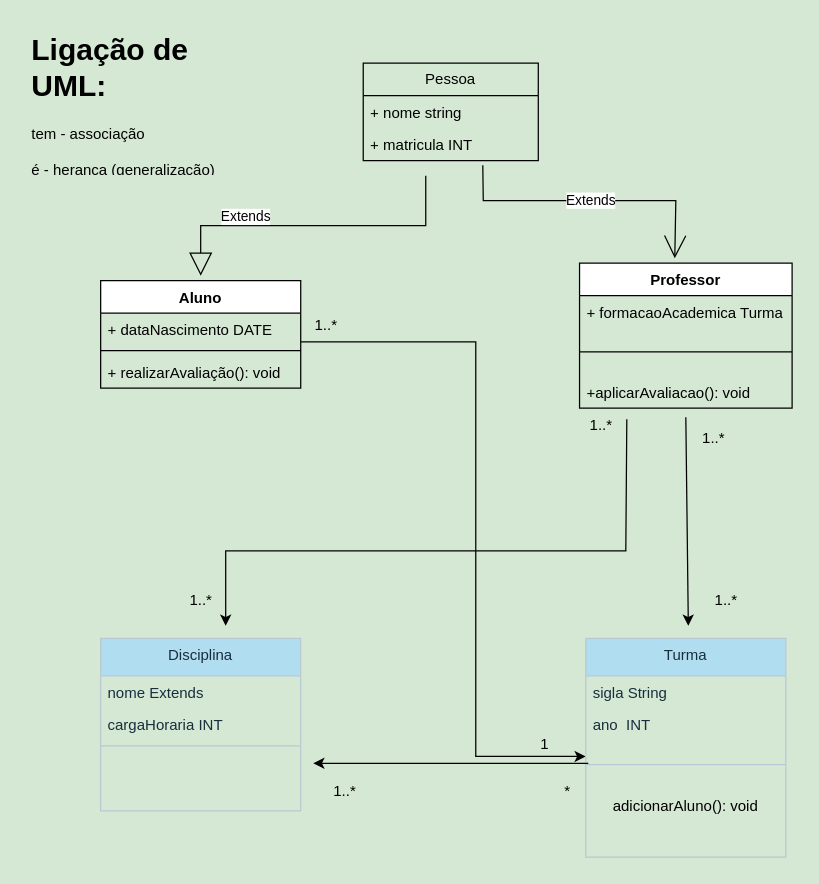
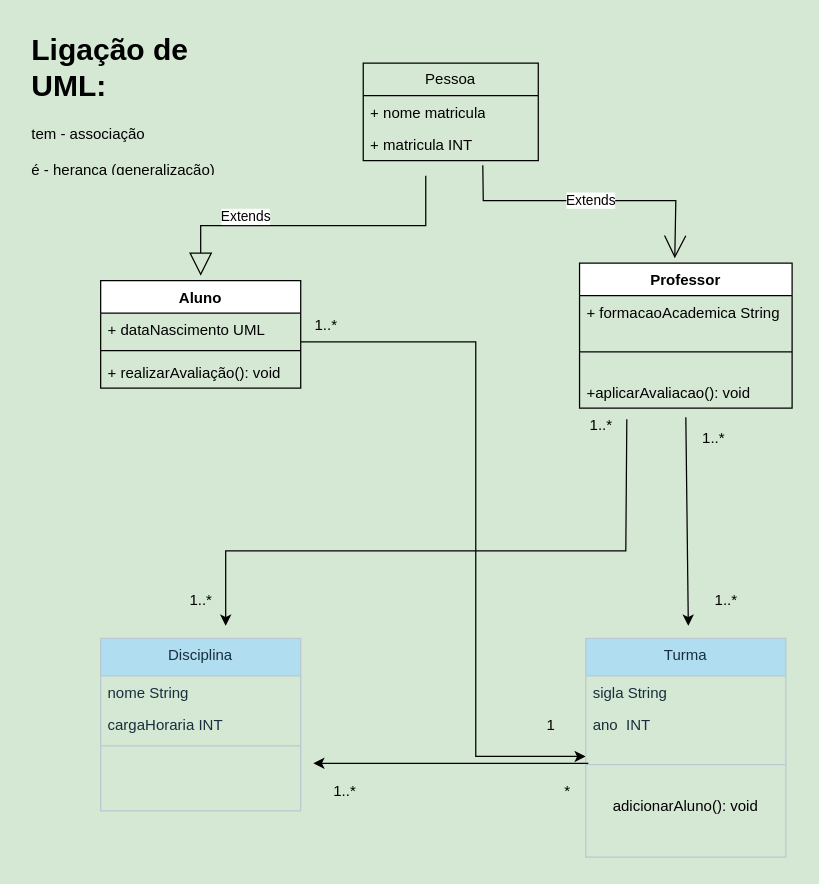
- <mxCell id="25" value="+ nome string" style="text;strokeColor=none;fillColor=none;align=left;verticalAlign=top;spacingLeft=4;spacingRight=4;overflow=hidden;rotatable=0;points=[[0,0.5],[1,0.5]];portConstraint=eastwest;whiteSpace=wrap;html=1;" parent="24" vertex="1"><mxGeometry y="26" width="140" height="26" as="geometry" /></mxCell>
+ <mxCell id="25" value="+ nome matricula" style="text;strokeColor=none;fillColor=none;align=left;verticalAlign=top;spacingLeft=4;spacingRight=4;overflow=hidden;rotatable=0;points=[[0,0.5],[1,0.5]];portConstraint=eastwest;whiteSpace=wrap;html=1;" parent="24" vertex="1"><mxGeometry y="26" width="140" height="26" as="geometry" /></mxCell>
- <mxCell id="21" value="+ formacaoAcademica Turma" style="text;strokeColor=none;fillColor=none;align=left;verticalAlign=top;spacingLeft=4;spacingRight=4;overflow=hidden;rotatable=0;points=[[0,0.5],[1,0.5]];portConstraint=eastwest;whiteSpace=wrap;html=1;" parent="20" vertex="1"><mxGeometry y="26" width="170" height="26" as="geometry" /></mxCell>
+ <mxCell id="21" value="+ formacaoAcademica String" style="text;strokeColor=none;fillColor=none;align=left;verticalAlign=top;spacingLeft=4;spacingRight=4;overflow=hidden;rotatable=0;points=[[0,0.5],[1,0.5]];portConstraint=eastwest;whiteSpace=wrap;html=1;" parent="20" vertex="1"><mxGeometry y="26" width="170" height="26" as="geometry" /></mxCell>
- <mxCell id="17" value="+ dataNascimento DATE" style="text;strokeColor=none;fillColor=none;align=left;verticalAlign=top;spacingLeft=4;spacingRight=4;overflow=hidden;rotatable=0;points=[[0,0.5],[1,0.5]];portConstraint=eastwest;whiteSpace=wrap;html=1;" parent="16" vertex="1"><mxGeometry y="26" width="160" height="26" as="geometry" /></mxCell>
+ <mxCell id="17" value="+ dataNascimento UML" style="text;strokeColor=none;fillColor=none;align=left;verticalAlign=top;spacingLeft=4;spacingRight=4;overflow=hidden;rotatable=0;points=[[0,0.5],[1,0.5]];portConstraint=eastwest;whiteSpace=wrap;html=1;" parent="16" vertex="1"><mxGeometry y="26" width="160" height="26" as="geometry" /></mxCell>
- <mxCell id="4" value="nome Extends" style="text;align=left;verticalAlign=top;spacingLeft=4;spacingRight=4;overflow=hidden;rotatable=0;points=[[0,0.5],[1,0.5]];portConstraint=eastwest;labelBackgroundColor=none;fontColor=#182E3E;" parent="3" vertex="1"><mxGeometry y="30" width="160" height="26" as="geometry" /></mxCell>
+ <mxCell id="4" value="nome String" style="text;align=left;verticalAlign=top;spacingLeft=4;spacingRight=4;overflow=hidden;rotatable=0;points=[[0,0.5],[1,0.5]];portConstraint=eastwest;labelBackgroundColor=none;fontColor=#182E3E;" parent="3" vertex="1"><mxGeometry y="30" width="160" height="26" as="geometry" /></mxCell>
- <mxCell id="28" value="1" style="text;html=1;align=center;verticalAlign=middle;resizable=0;points=[];autosize=1;strokeColor=none;fillColor=none;" parent="1" vertex="1"><mxGeometry x="420" y="580" width="30" height="30" as="geometry" /></mxCell>
+ <mxCell id="28" value="1" style="text;html=1;align=center;verticalAlign=middle;resizable=0;points=[];autosize=1;strokeColor=none;fillColor=none;" parent="1" vertex="1"><mxGeometry x="425" y="565" width="30" height="30" as="geometry" /></mxCell>
